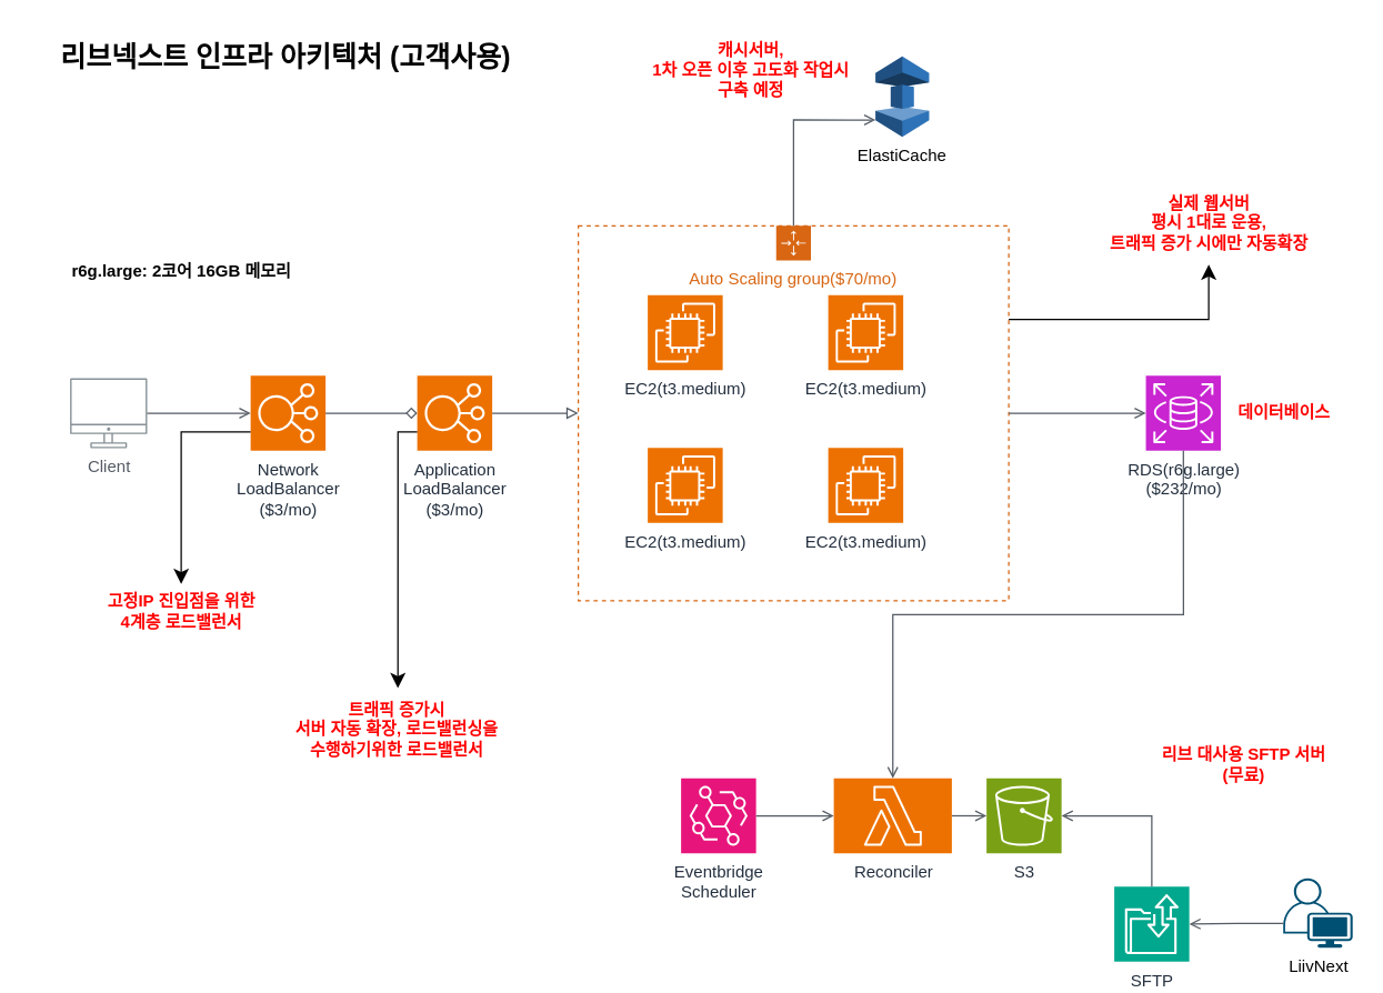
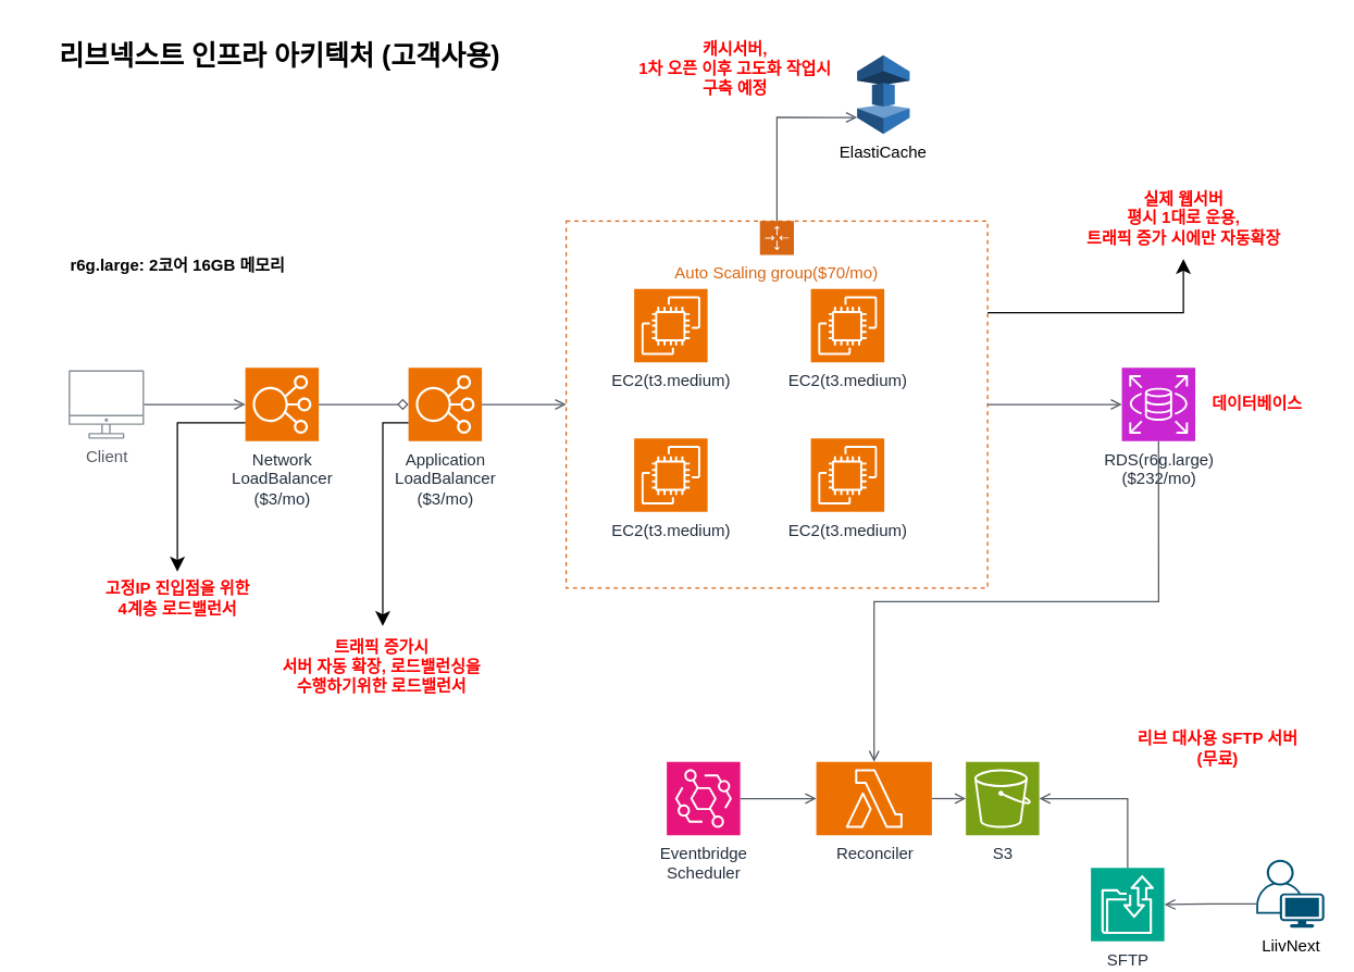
- <mxCell id="12" value="" style="edgeStyle=orthogonalEdgeStyle;html=1;endArrow=block;elbow=vertical;startArrow=none;endFill=0;strokeColor=#545B64;rounded=0;exitX=1;exitY=0.5;exitDx=0;exitDy=0;exitPerimeter=0;entryX=0;entryY=0.5;entryDx=0;entryDy=0;" parent="1" source="5" target="7" edge="1"><mxGeometry width="100" relative="1" as="geometry"><mxPoint x="482.5" y="296.5" as="sourcePoint" /><mxPoint x="585" y="297" as="targetPoint" /></mxGeometry></mxCell>
+ <mxCell id="12" value="" style="edgeStyle=orthogonalEdgeStyle;html=1;endArrow=open;elbow=vertical;startArrow=none;endFill=0;strokeColor=#545B64;rounded=0;exitX=1;exitY=0.5;exitDx=0;exitDy=0;exitPerimeter=0;entryX=0;entryY=0.5;entryDx=0;entryDy=0;" parent="1" source="5" target="7" edge="1"><mxGeometry width="100" relative="1" as="geometry"><mxPoint x="482.5" y="296.5" as="sourcePoint" /><mxPoint x="585" y="297" as="targetPoint" /></mxGeometry></mxCell>
- <mxCell id="29" value="트래픽 증가시&lt;br&gt;서버 자동 확장, 로드밸런싱을&lt;br&gt;수행하기위한 로드밸런서" style="text;html=1;align=center;verticalAlign=middle;resizable=0;points=[];autosize=1;strokeColor=none;fillColor=none;fontStyle=1;fontColor=#ff0000;" parent="1" vertex="1"><mxGeometry x="195" y="495" width="180" height="60" as="geometry" /></mxCell>
+ <mxCell id="29" value="트래픽 증가시&lt;br&gt;서버 자동 확장, 로드밸런싱을&lt;br&gt;수행하기위한 로드밸런서" style="text;html=1;align=center;verticalAlign=middle;resizable=0;points=[];autosize=1;strokeColor=none;fillColor=none;fontStyle=1;fontColor=#ff0000;" parent="1" vertex="1"><mxGeometry x="190" y="460" width="180" height="60" as="geometry" /></mxCell>
